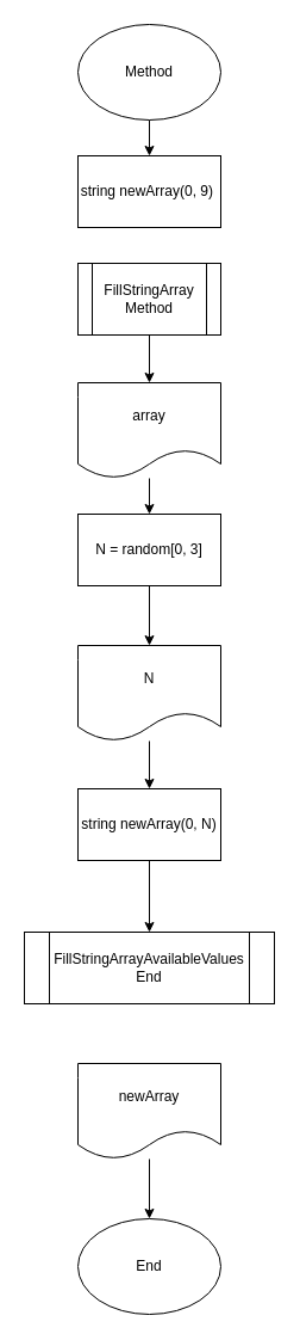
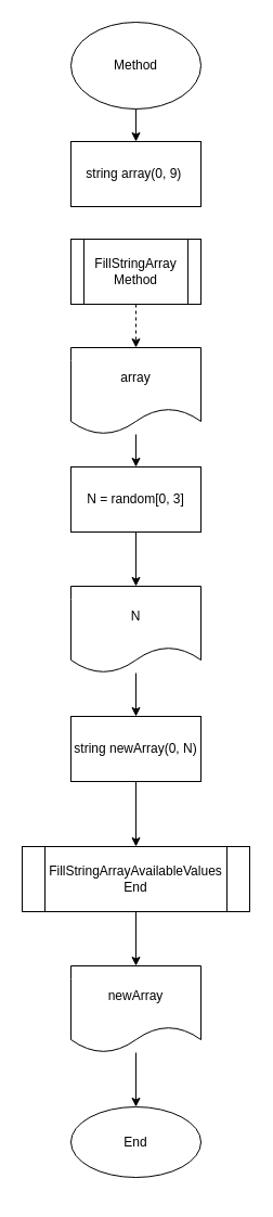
- <mxCell id="6" value="string newArray(0, 9)&amp;nbsp;" style="rounded=0;whiteSpace=wrap;html=1;" vertex="1" parent="1"><mxGeometry x="65" y="130" width="120" height="60" as="geometry" /></mxCell>
+ <mxCell id="6" value="string array(0, 9)&amp;nbsp;" style="rounded=0;whiteSpace=wrap;html=1;" vertex="1" parent="1"><mxGeometry x="65" y="130" width="120" height="60" as="geometry" /></mxCell>
- <mxCell id="4" value="" style="edgeStyle=none;html=1;" edge="1" parent="1" source="5" target="14"><mxGeometry relative="1" as="geometry" /></mxCell>
+ <mxCell id="4" value="" style="edgeStyle=none;html=1;dashed=1;" edge="1" parent="1" source="5" target="14"><mxGeometry relative="1" as="geometry" /></mxCell>
+ <mxCell id="11" value="" style="edgeStyle=none;html=1;" edge="1" parent="1" source="12" target="18"><mxGeometry relative="1" as="geometry" /></mxCell>
- <mxCell id="19" value="End" style="ellipse;whiteSpace=wrap;html=1;" vertex="1" parent="1"><mxGeometry x="65" y="1020" width="120" height="80" as="geometry" /></mxCell>
+ <mxCell id="19" value="End" style="ellipse;whiteSpace=wrap;html=1;" vertex="1" parent="1"><mxGeometry x="65" y="1020" width="120" height="65" as="geometry" /></mxCell>
